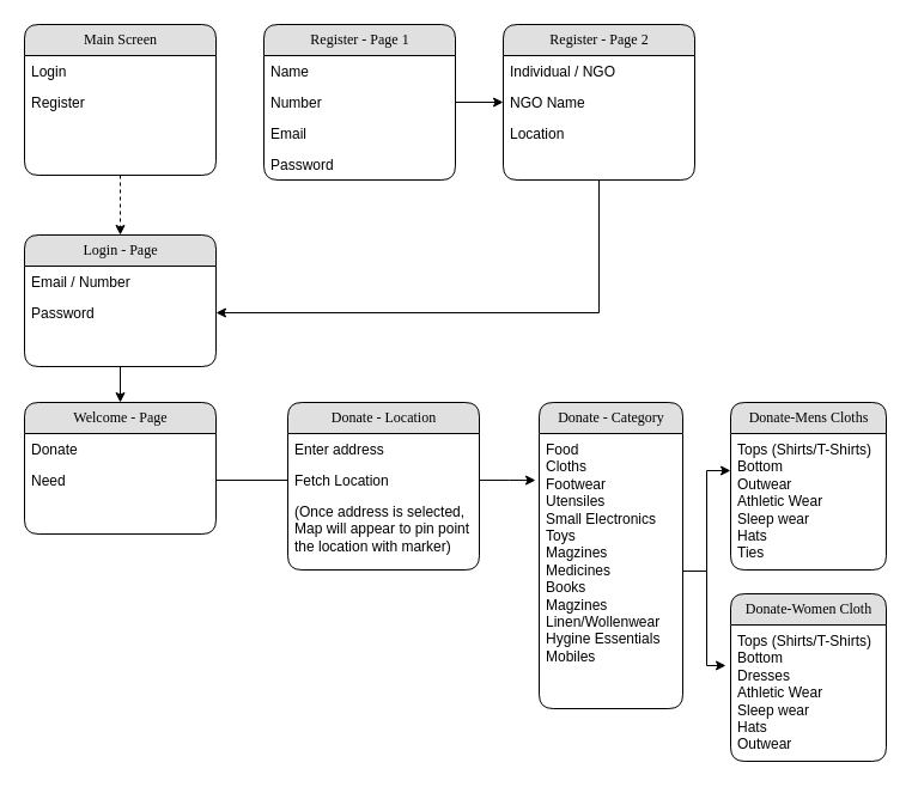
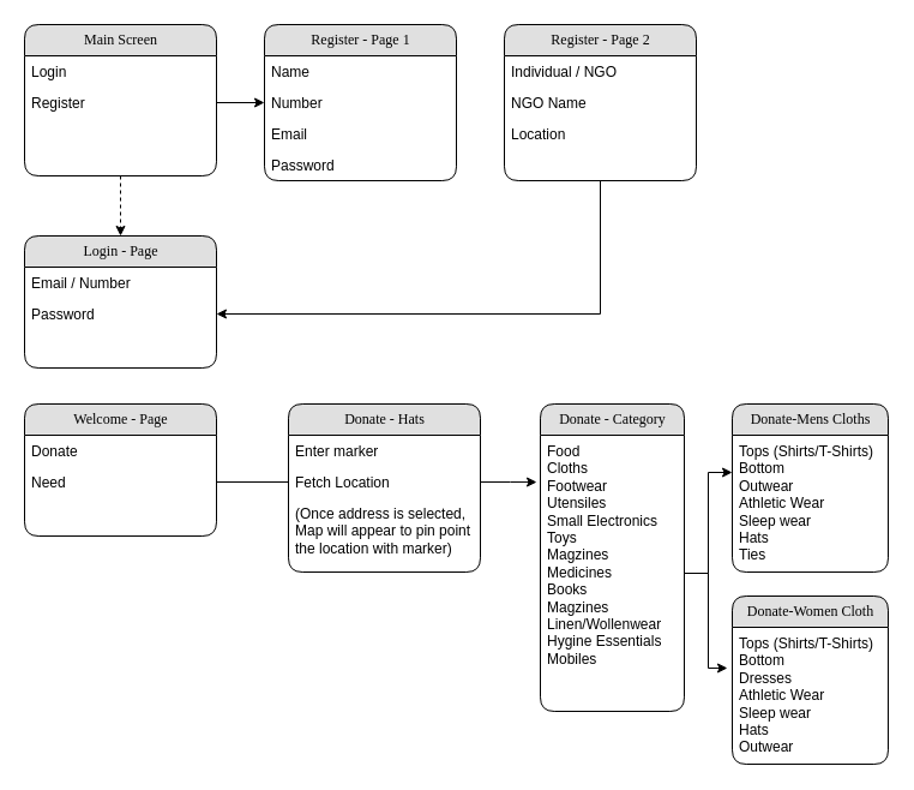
+ <mxCell id="33" style="edgeStyle=orthogonalEdgeStyle;rounded=0;orthogonalLoop=1;jettySize=auto;html=1;exitX=1;exitY=0.5;exitDx=0;exitDy=0;entryX=0;entryY=0.5;entryDx=0;entryDy=0;" edge="1" parent="1" source="5" target="8"><mxGeometry relative="1" as="geometry" /></mxCell>
- <mxCell id="34" style="edgeStyle=orthogonalEdgeStyle;rounded=0;orthogonalLoop=1;jettySize=auto;html=1;exitX=1;exitY=0.5;exitDx=0;exitDy=0;entryX=0;entryY=0.5;entryDx=0;entryDy=0;" edge="1" parent="1" source="8" target="21"><mxGeometry relative="1" as="geometry" /></mxCell>
- <mxCell id="11" style="edgeStyle=orthogonalEdgeStyle;rounded=0;orthogonalLoop=1;jettySize=auto;html=1;exitX=0.5;exitY=1;exitDx=0;exitDy=0;entryX=0.5;entryY=0;entryDx=0;entryDy=0;" edge="1" parent="1" source="12" target="15"><mxGeometry relative="1" as="geometry" /></mxCell>
- <mxCell id="23" value="Donate - Location" style="swimlane;html=1;fontStyle=0;childLayout=stackLayout;horizontal=1;startSize=26;fillColor=#e0e0e0;horizontalStack=0;resizeParent=1;resizeLast=0;collapsible=1;marginBottom=0;swimlaneFillColor=#ffffff;align=center;rounded=1;shadow=0;comic=0;labelBackgroundColor=none;strokeWidth=1;fontFamily=Verdana;fontSize=12" vertex="1" parent="1"><mxGeometry x="240" y="336" width="160" height="140" as="geometry" /></mxCell>
+ <mxCell id="23" value="Donate - Hats" style="swimlane;html=1;fontStyle=0;childLayout=stackLayout;horizontal=1;startSize=26;fillColor=#e0e0e0;horizontalStack=0;resizeParent=1;resizeLast=0;collapsible=1;marginBottom=0;swimlaneFillColor=#ffffff;align=center;rounded=1;shadow=0;comic=0;labelBackgroundColor=none;strokeWidth=1;fontFamily=Verdana;fontSize=12" vertex="1" parent="1"><mxGeometry x="240" y="336" width="160" height="140" as="geometry" /></mxCell>
- <mxCell id="24" value="Enter address" style="text;html=1;strokeColor=none;fillColor=none;spacingLeft=4;spacingRight=4;whiteSpace=wrap;overflow=hidden;rotatable=0;points=[[0,0.5],[1,0.5]];portConstraint=eastwest;" vertex="1" parent="23"><mxGeometry y="26" width="160" height="26" as="geometry" /></mxCell>
+ <mxCell id="24" value="Enter marker" style="text;html=1;strokeColor=none;fillColor=none;spacingLeft=4;spacingRight=4;whiteSpace=wrap;overflow=hidden;rotatable=0;points=[[0,0.5],[1,0.5]];portConstraint=eastwest;" vertex="1" parent="23"><mxGeometry y="26" width="160" height="26" as="geometry" /></mxCell>
